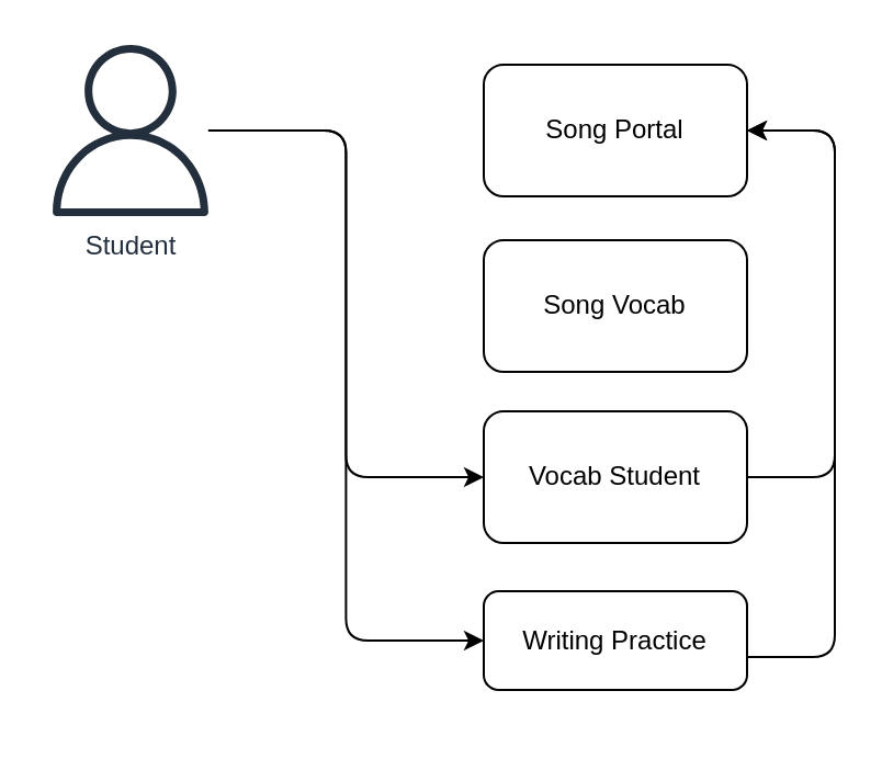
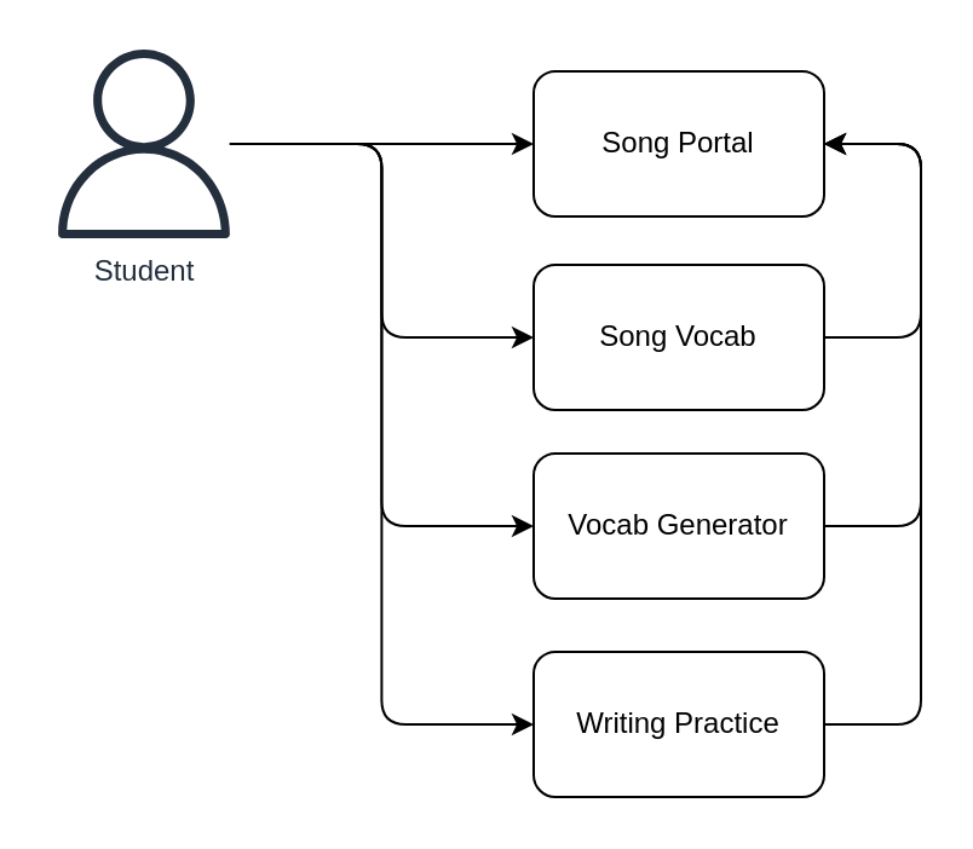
+ <mxCell id="2" style="edgeStyle=orthogonalEdgeStyle;rounded=1;orthogonalLoop=1;jettySize=auto;html=1;entryX=0;entryY=0.5;entryDx=0;entryDy=0;curved=0;" edge="1" parent="1" source="6" target="7"><mxGeometry relative="1" as="geometry" /></mxCell>
+ <mxCell id="4" style="edgeStyle=orthogonalEdgeStyle;rounded=1;orthogonalLoop=1;jettySize=auto;html=1;entryX=0;entryY=0.5;entryDx=0;entryDy=0;curved=0;" edge="1" parent="1" source="6" target="9"><mxGeometry relative="1" as="geometry" /></mxCell>
+ <mxCell id="8" style="edgeStyle=orthogonalEdgeStyle;rounded=1;orthogonalLoop=1;jettySize=auto;html=1;entryX=1;entryY=0.5;entryDx=0;entryDy=0;curved=0;" edge="1" parent="1" source="9" target="7"><mxGeometry relative="1" as="geometry"><Array as="points"><mxPoint x="380" y="139" /><mxPoint x="380" y="59" /></Array></mxGeometry></mxCell>
- <mxCell id="11" value="Vocab Student" style="rounded=1;whiteSpace=wrap;html=1;" vertex="1" parent="1"><mxGeometry x="220" y="187" width="120" height="60" as="geometry" /></mxCell>
+ <mxCell id="11" value="Vocab Generator" style="rounded=1;whiteSpace=wrap;html=1;" vertex="1" parent="1"><mxGeometry x="220" y="187" width="120" height="60" as="geometry" /></mxCell>
- <mxCell id="13" value="Writing Practice" style="rounded=1;whiteSpace=wrap;html=1;" vertex="1" parent="1"><mxGeometry x="220" y="269" width="120" height="45" as="geometry" /></mxCell>
+ <mxCell id="13" value="Writing Practice" style="rounded=1;whiteSpace=wrap;html=1;" vertex="1" parent="1"><mxGeometry x="220" y="269" width="120" height="60" as="geometry" /></mxCell>
